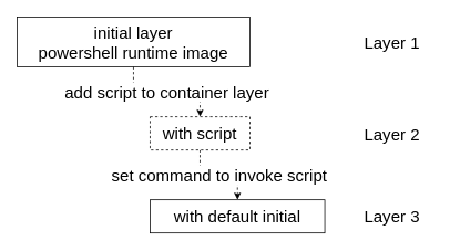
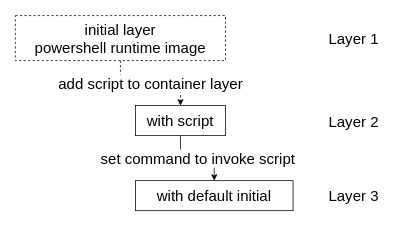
- <mxCell id="2" value="initial layer&lt;br&gt;powershell&amp;nbsp;runtime image" style="rounded=0;whiteSpace=wrap;html=1;fontSize=20;" parent="1" vertex="1"><mxGeometry x="20" y="20" width="280" height="60" as="geometry" /></mxCell>
+ <mxCell id="2" value="initial layer&lt;br&gt;powershell&amp;nbsp;runtime image" style="rounded=0;whiteSpace=wrap;html=1;fontSize=20;dashed=1;" parent="1" vertex="1"><mxGeometry x="20" y="20" width="280" height="60" as="geometry" /></mxCell>
- <mxCell id="4" value="with script" style="rounded=0;whiteSpace=wrap;html=1;fontSize=20;dashed=1;" parent="1" vertex="1"><mxGeometry x="180" y="140" width="120" height="40" as="geometry" /></mxCell>
+ <mxCell id="4" value="with script" style="rounded=0;whiteSpace=wrap;html=1;fontSize=20;" parent="1" vertex="1"><mxGeometry x="180" y="140" width="120" height="40" as="geometry" /></mxCell>
- <mxCell id="3" value="set command to invoke script" style="edgeStyle=orthogonalEdgeStyle;rounded=0;orthogonalLoop=1;jettySize=auto;html=1;fontSize=20;dashed=1;" parent="1" source="4" target="5" edge="1"><mxGeometry relative="1" as="geometry" /></mxCell>
+ <mxCell id="3" value="set command to invoke script" style="edgeStyle=orthogonalEdgeStyle;rounded=0;orthogonalLoop=1;jettySize=auto;html=1;fontSize=20;" parent="1" source="4" target="5" edge="1"><mxGeometry relative="1" as="geometry" /></mxCell>
